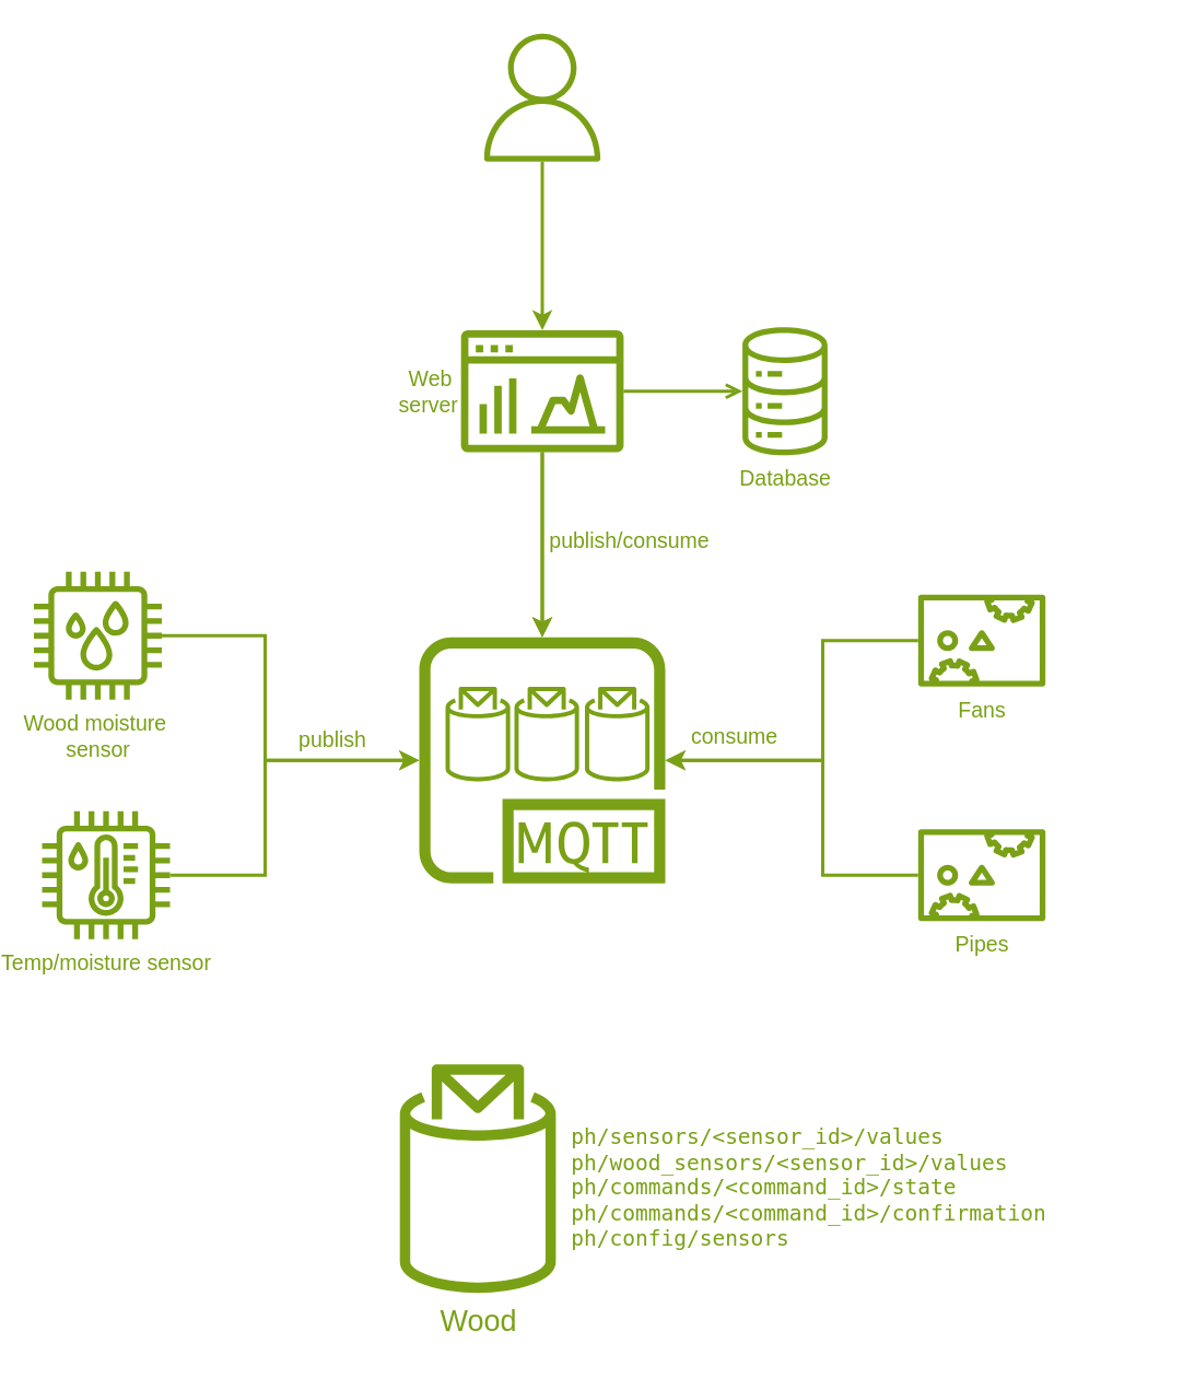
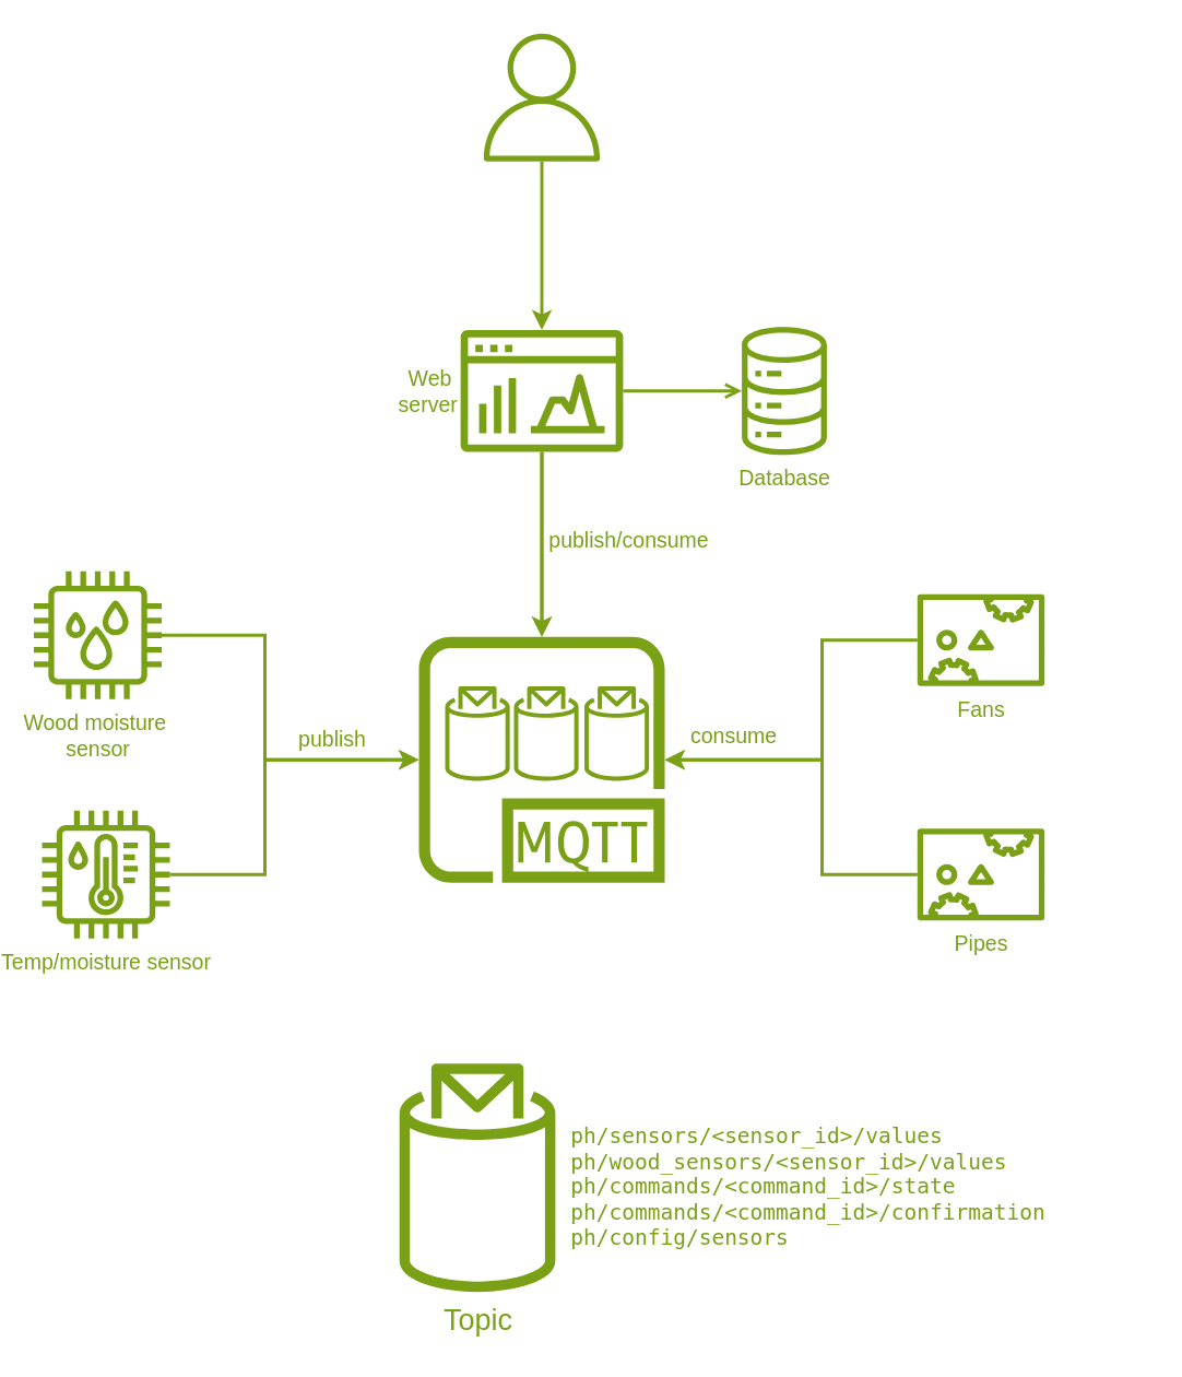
- <mxCell id="24" value="&lt;div style=&quot;font-size: 18px;&quot;&gt;Wood&lt;/div&gt;&lt;div style=&quot;font-size: 18px;&quot;&gt;&lt;br style=&quot;font-size: 18px;&quot;&gt;&lt;/div&gt;" style="sketch=0;outlineConnect=0;fontColor=#7AA116;gradientColor=none;fillColor=#7AA116;strokeColor=none;dashed=0;verticalLabelPosition=bottom;verticalAlign=top;align=center;html=1;fontSize=18;fontStyle=0;aspect=fixed;pointerEvents=1;shape=mxgraph.aws4.topic_2;" parent="1" vertex="1"><mxGeometry x="243.14" y="648" width="95.13" height="140" as="geometry" /></mxCell>
+ <mxCell id="24" value="&lt;div style=&quot;font-size: 18px;&quot;&gt;Topic&lt;/div&gt;&lt;div style=&quot;font-size: 18px;&quot;&gt;&lt;br style=&quot;font-size: 18px;&quot;&gt;&lt;/div&gt;" style="sketch=0;outlineConnect=0;fontColor=#7AA116;gradientColor=none;fillColor=#7AA116;strokeColor=none;dashed=0;verticalLabelPosition=bottom;verticalAlign=top;align=center;html=1;fontSize=18;fontStyle=0;aspect=fixed;pointerEvents=1;shape=mxgraph.aws4.topic_2;" parent="1" vertex="1"><mxGeometry x="243.14" y="648" width="95.13" height="140" as="geometry" /></mxCell>
